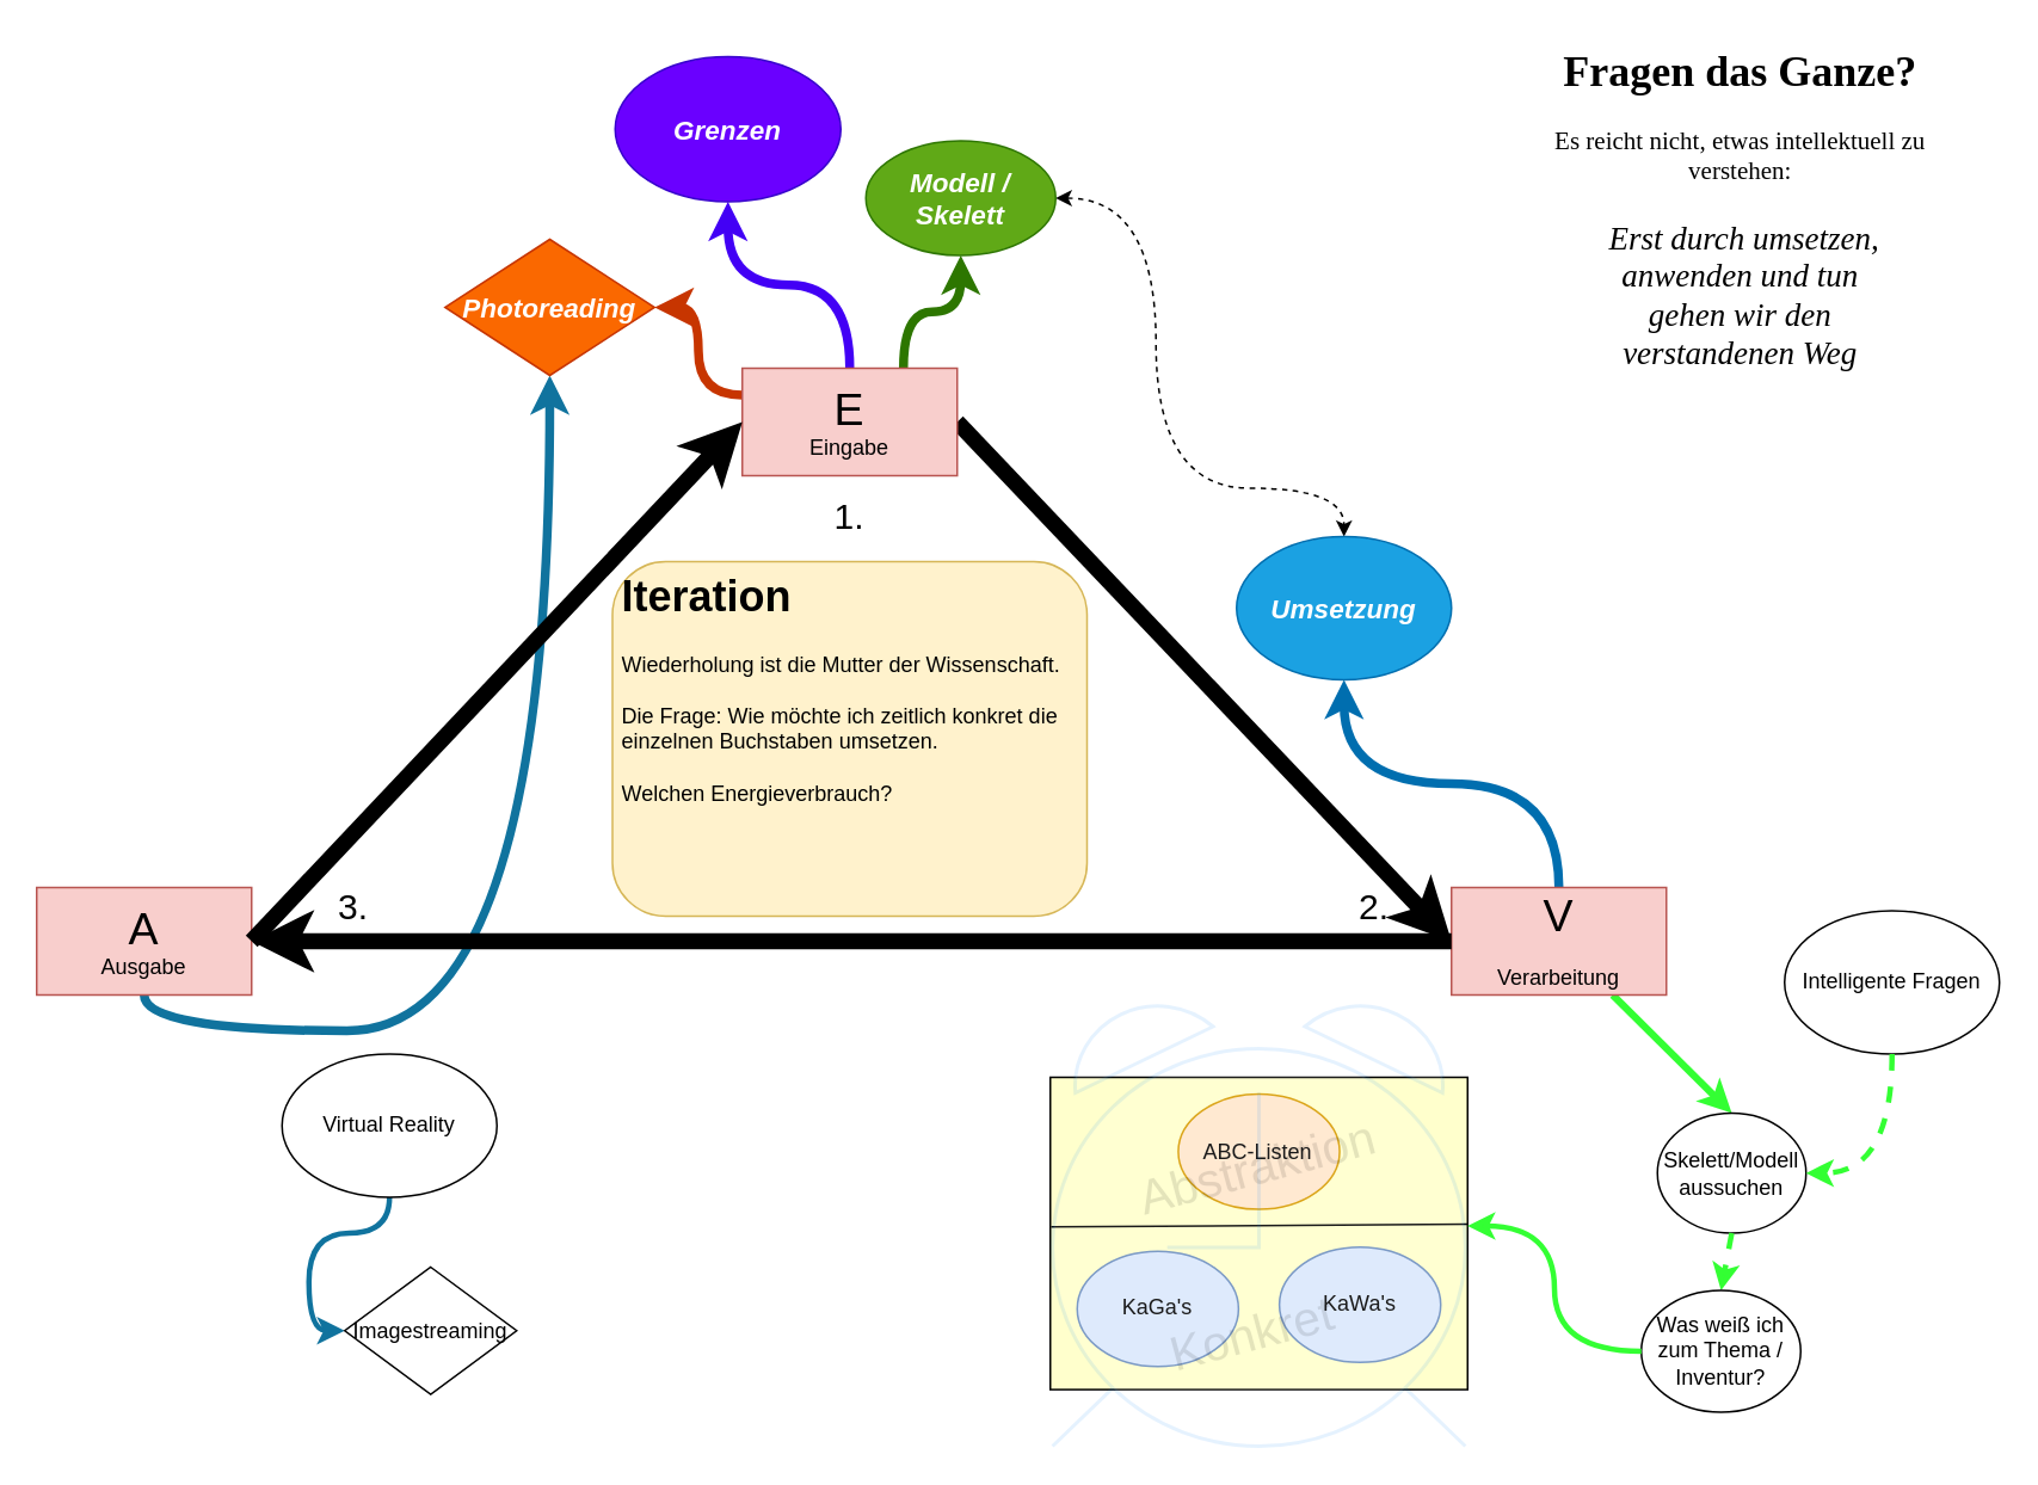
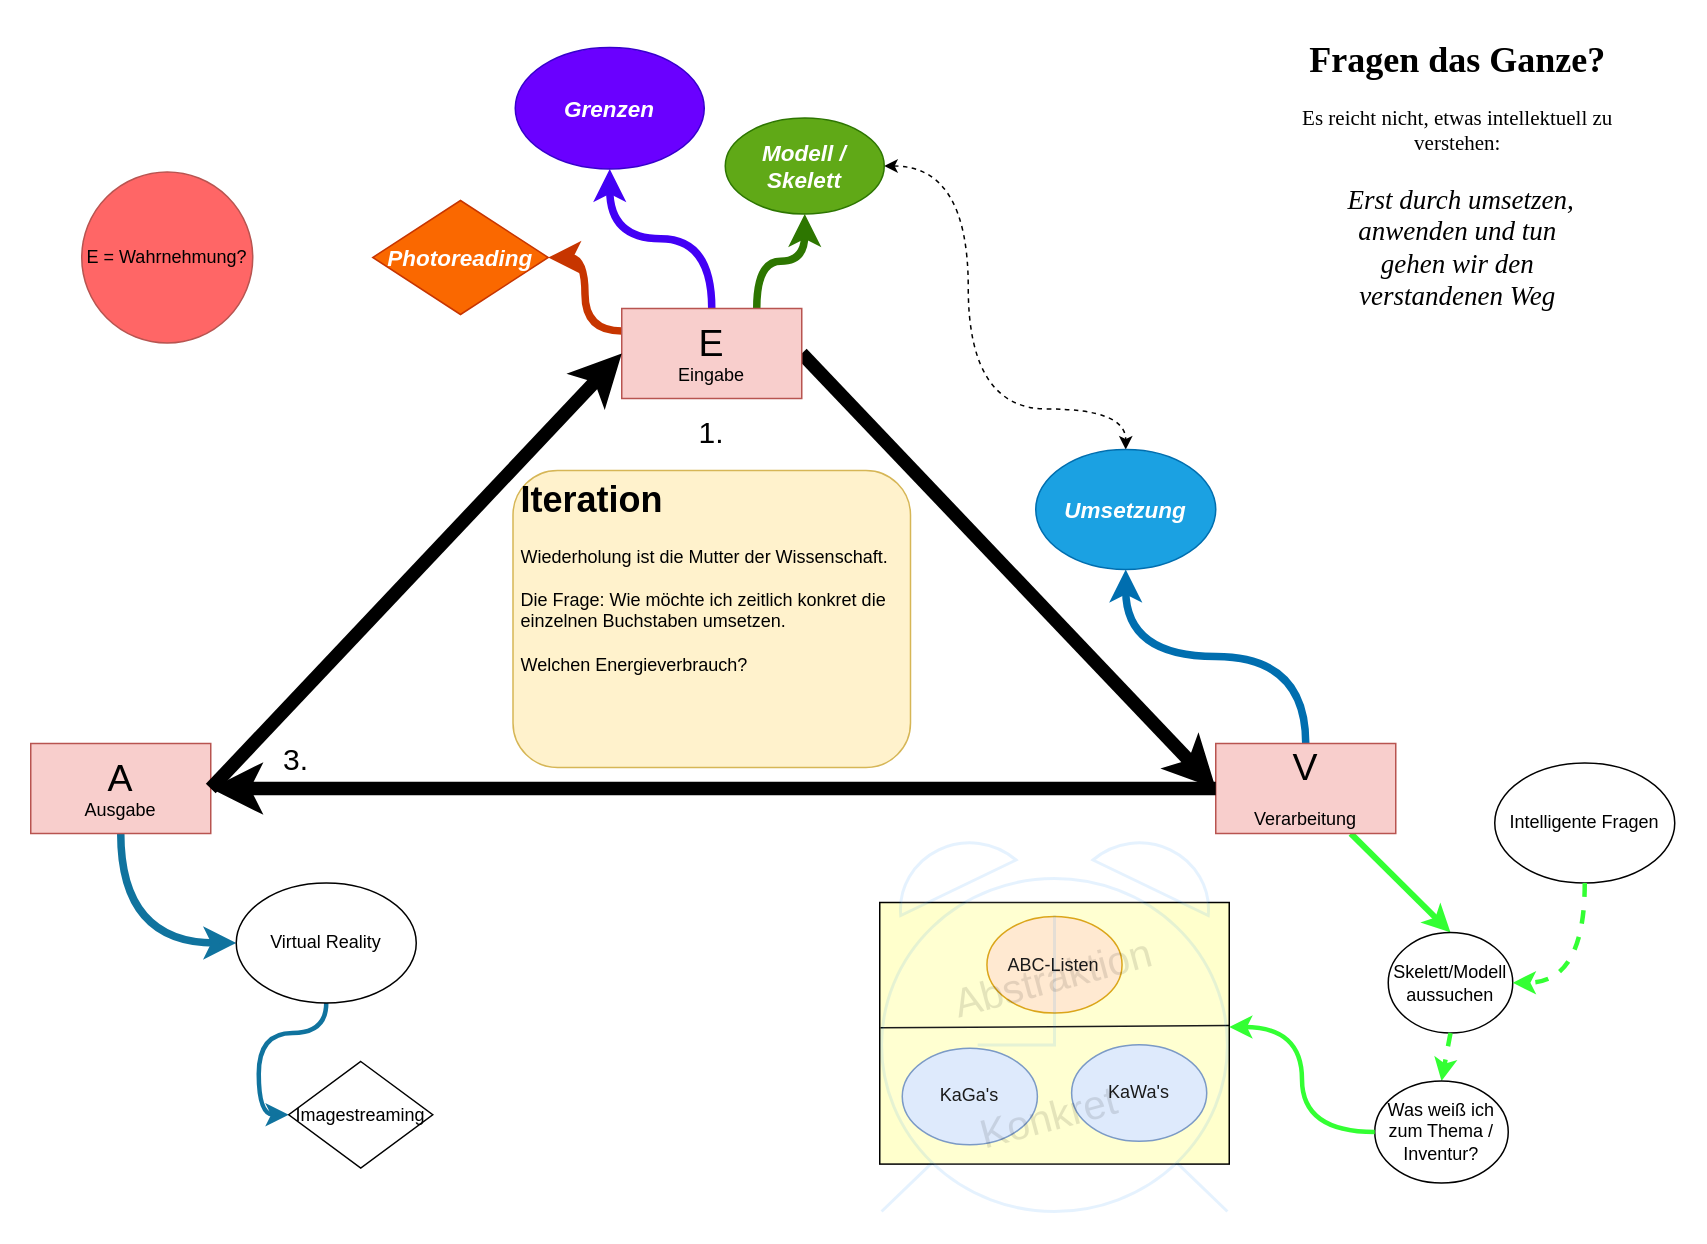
+ <mxCell id="31" value="&lt;div&gt;E = Wahrnehmung?&lt;/div&gt;" style="ellipse;whiteSpace=wrap;html=1;aspect=fixed;strokeColor=#b85450;fillColor=#FF6666;" parent="1" vertex="1"><mxGeometry x="54" y="114" width="114" height="114" as="geometry" /></mxCell>
- <mxCell id="23" value="&lt;font style=&quot;font-size: 20px&quot;&gt;2.&lt;/font&gt;" style="text;html=1;strokeColor=none;fillColor=none;align=center;verticalAlign=middle;whiteSpace=wrap;rounded=0;" parent="1" vertex="1"><mxGeometry x="747" y="495" width="40" height="20" as="geometry" /></mxCell>
- <mxCell id="9" style="edgeStyle=orthogonalEdgeStyle;rounded=0;orthogonalLoop=1;jettySize=auto;html=1;exitX=0.5;exitY=1;exitDx=0;exitDy=0;curved=1;strokeWidth=5;fillColor=#b1ddf0;strokeColor=#10739e;" parent="1" source="10" target="29" edge="1"><mxGeometry relative="1" as="geometry" /></mxCell>
+ <mxCell id="9" style="edgeStyle=orthogonalEdgeStyle;rounded=0;orthogonalLoop=1;jettySize=auto;html=1;exitX=0.5;exitY=1;exitDx=0;exitDy=0;entryX=0;entryY=0.5;entryDx=0;entryDy=0;curved=1;strokeWidth=5;fillColor=#b1ddf0;strokeColor=#10739e;" parent="1" source="10" target="16" edge="1"><mxGeometry relative="1" as="geometry" /></mxCell>
